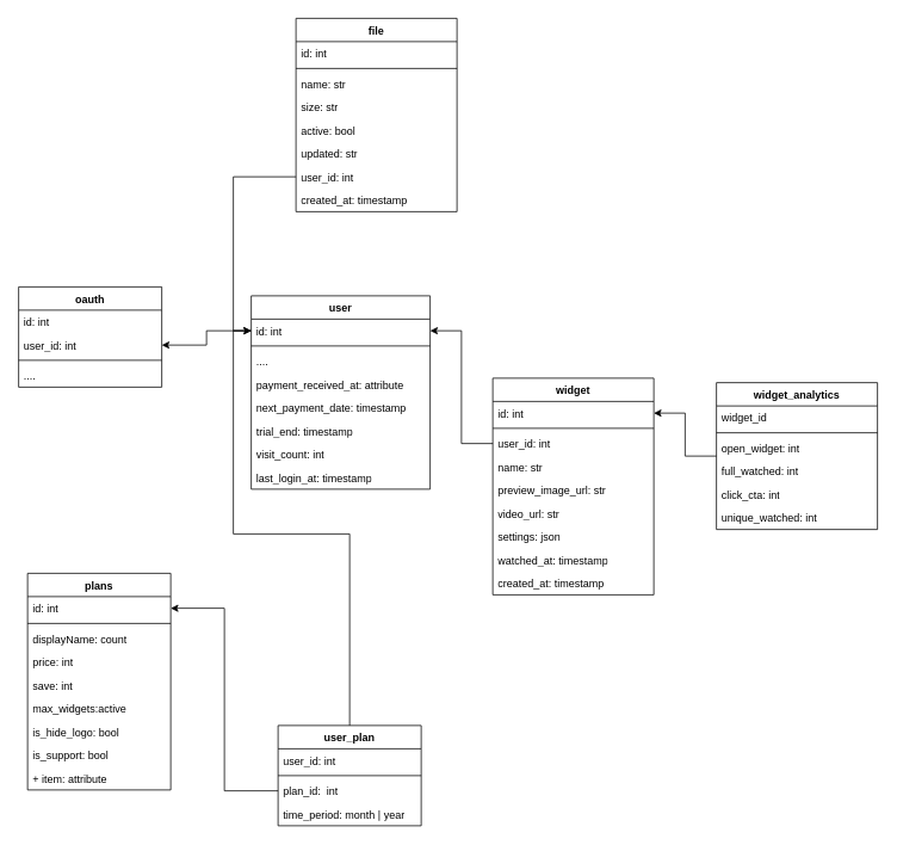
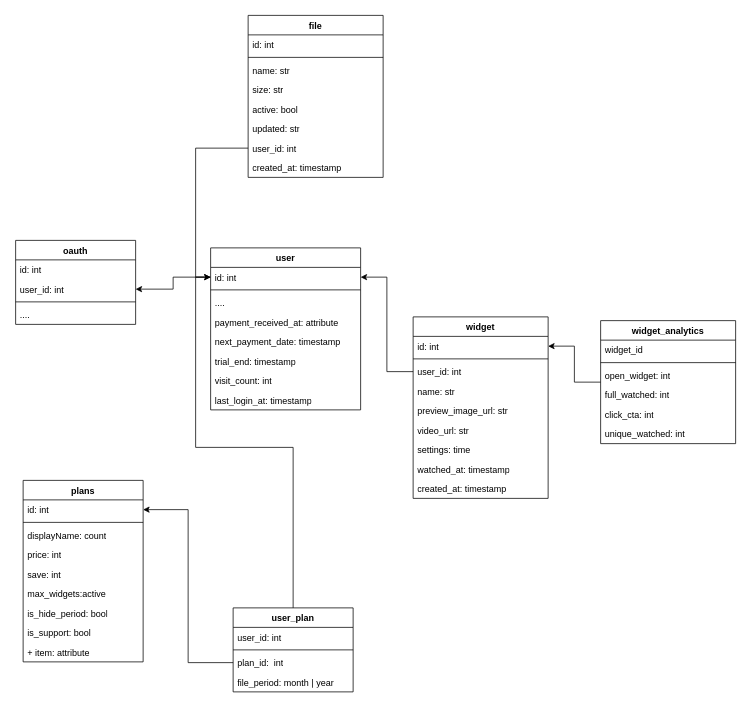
- <mxCell id="18" value="settings: json" style="text;strokeColor=none;fillColor=none;align=left;verticalAlign=top;spacingLeft=4;spacingRight=4;overflow=hidden;rotatable=0;points=[[0,0.5],[1,0.5]];portConstraint=eastwest;whiteSpace=wrap;html=1;" parent="11" vertex="1"><mxGeometry y="164" width="180" height="26" as="geometry" /></mxCell>
+ <mxCell id="18" value="settings: time" style="text;strokeColor=none;fillColor=none;align=left;verticalAlign=top;spacingLeft=4;spacingRight=4;overflow=hidden;rotatable=0;points=[[0,0.5],[1,0.5]];portConstraint=eastwest;whiteSpace=wrap;html=1;" parent="11" vertex="1"><mxGeometry y="164" width="180" height="26" as="geometry" /></mxCell>
- <mxCell id="42" value="is_hide_logo: bool" style="text;strokeColor=none;fillColor=none;align=left;verticalAlign=top;spacingLeft=4;spacingRight=4;overflow=hidden;rotatable=0;points=[[0,0.5],[1,0.5]];portConstraint=eastwest;whiteSpace=wrap;html=1;" parent="35" vertex="1"><mxGeometry y="164" width="160" height="26" as="geometry" /></mxCell>
+ <mxCell id="42" value="is_hide_period: bool" style="text;strokeColor=none;fillColor=none;align=left;verticalAlign=top;spacingLeft=4;spacingRight=4;overflow=hidden;rotatable=0;points=[[0,0.5],[1,0.5]];portConstraint=eastwest;whiteSpace=wrap;html=1;" parent="35" vertex="1"><mxGeometry y="164" width="160" height="26" as="geometry" /></mxCell>
- <mxCell id="51" value="time_period: month | year" style="text;strokeColor=none;fillColor=none;align=left;verticalAlign=top;spacingLeft=4;spacingRight=4;overflow=hidden;rotatable=0;points=[[0,0.5],[1,0.5]];portConstraint=eastwest;whiteSpace=wrap;html=1;" parent="47" vertex="1"><mxGeometry y="86" width="160" height="26" as="geometry" /></mxCell>
+ <mxCell id="51" value="file_period: month | year" style="text;strokeColor=none;fillColor=none;align=left;verticalAlign=top;spacingLeft=4;spacingRight=4;overflow=hidden;rotatable=0;points=[[0,0.5],[1,0.5]];portConstraint=eastwest;whiteSpace=wrap;html=1;" parent="47" vertex="1"><mxGeometry y="86" width="160" height="26" as="geometry" /></mxCell>
